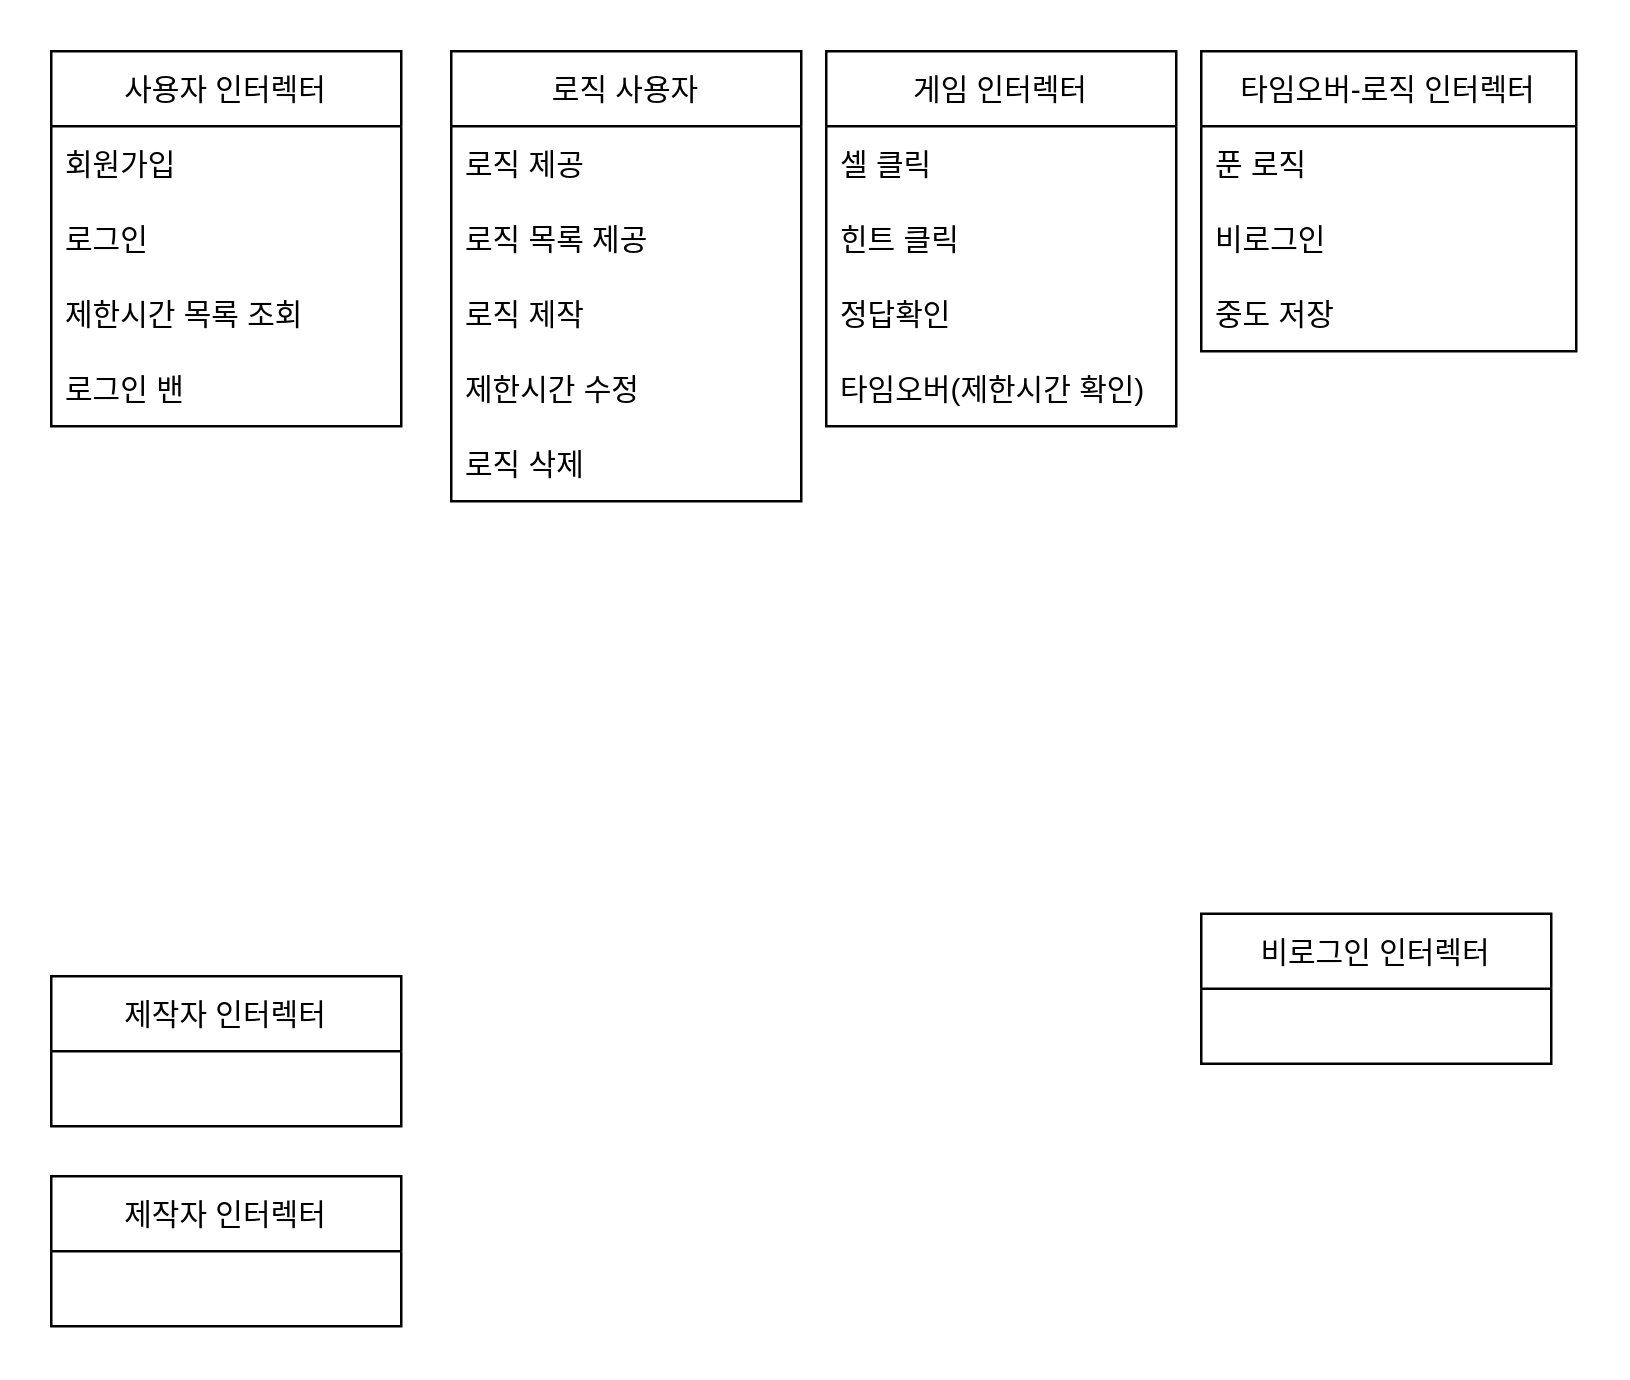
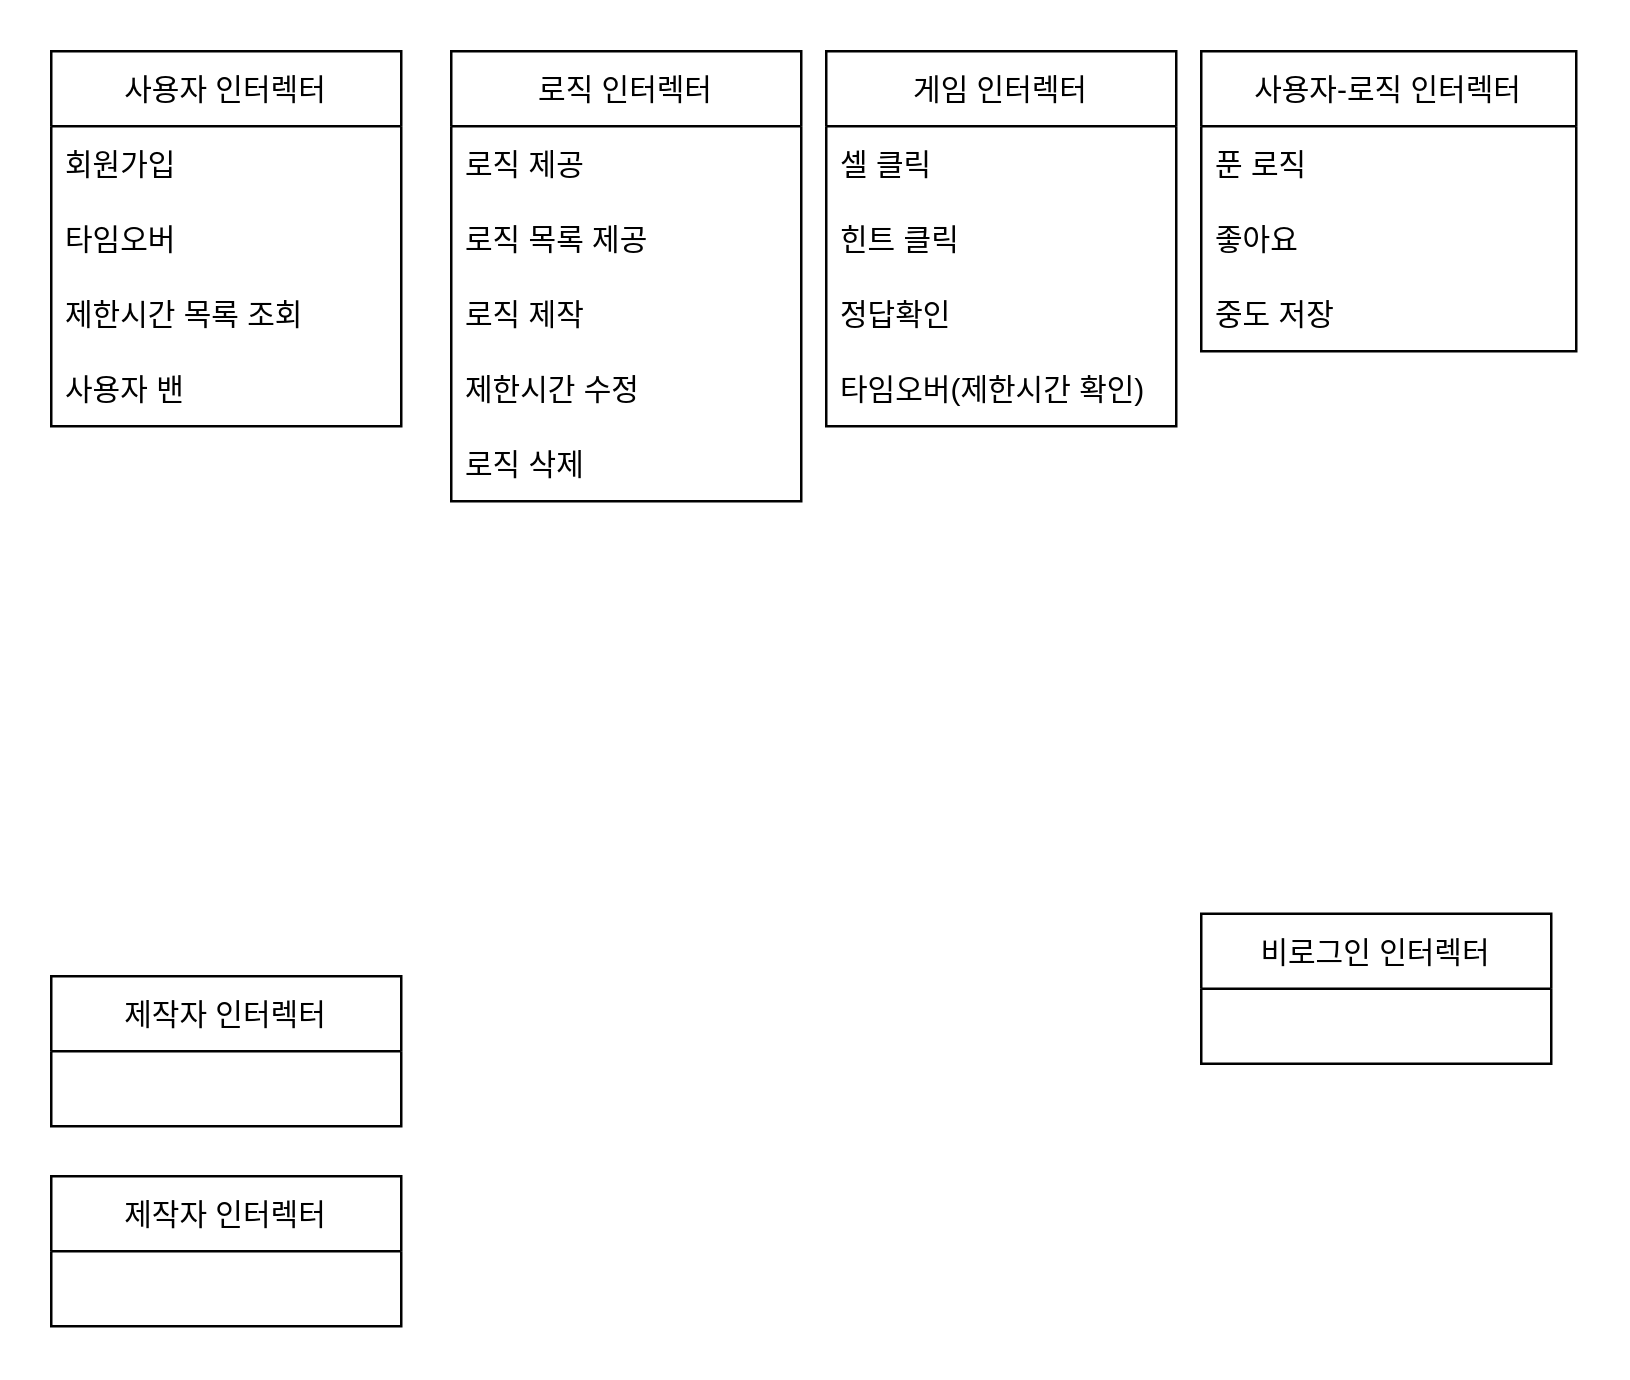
- <mxCell id="7" value="로직 사용자" style="swimlane;fontStyle=0;childLayout=stackLayout;horizontal=1;startSize=30;horizontalStack=0;resizeParent=1;resizeParentMax=0;resizeLast=0;collapsible=1;marginBottom=0;" parent="1" vertex="1"><mxGeometry x="180" y="20" width="140" height="180" as="geometry"><mxRectangle x="580" y="100" width="100" height="30" as="alternateBounds" /></mxGeometry></mxCell>
+ <mxCell id="7" value="로직 인터렉터" style="swimlane;fontStyle=0;childLayout=stackLayout;horizontal=1;startSize=30;horizontalStack=0;resizeParent=1;resizeParentMax=0;resizeLast=0;collapsible=1;marginBottom=0;" parent="1" vertex="1"><mxGeometry x="180" y="20" width="140" height="180" as="geometry"><mxRectangle x="580" y="100" width="100" height="30" as="alternateBounds" /></mxGeometry></mxCell>
- <mxCell id="18" value="타임오버-로직 인터렉터" style="swimlane;fontStyle=0;childLayout=stackLayout;horizontal=1;startSize=30;horizontalStack=0;resizeParent=1;resizeParentMax=0;resizeLast=0;collapsible=1;marginBottom=0;" parent="1" vertex="1"><mxGeometry x="480" y="20" width="150" height="120" as="geometry"><mxRectangle x="580" y="100" width="100" height="30" as="alternateBounds" /></mxGeometry></mxCell>
+ <mxCell id="18" value="사용자-로직 인터렉터" style="swimlane;fontStyle=0;childLayout=stackLayout;horizontal=1;startSize=30;horizontalStack=0;resizeParent=1;resizeParentMax=0;resizeLast=0;collapsible=1;marginBottom=0;" parent="1" vertex="1"><mxGeometry x="480" y="20" width="150" height="120" as="geometry"><mxRectangle x="580" y="100" width="100" height="30" as="alternateBounds" /></mxGeometry></mxCell>
- <mxCell id="4" value="로그인" style="text;strokeColor=none;fillColor=none;align=left;verticalAlign=middle;spacingLeft=4;spacingRight=4;overflow=hidden;points=[[0,0.5],[1,0.5]];portConstraint=eastwest;rotatable=0;" parent="2" vertex="1"><mxGeometry y="60" width="140" height="30" as="geometry" /></mxCell>
+ <mxCell id="4" value="타임오버" style="text;strokeColor=none;fillColor=none;align=left;verticalAlign=middle;spacingLeft=4;spacingRight=4;overflow=hidden;points=[[0,0.5],[1,0.5]];portConstraint=eastwest;rotatable=0;" parent="2" vertex="1"><mxGeometry y="60" width="140" height="30" as="geometry" /></mxCell>
- <mxCell id="20" value="비로그인" style="text;strokeColor=none;fillColor=none;align=left;verticalAlign=middle;spacingLeft=4;spacingRight=4;overflow=hidden;points=[[0,0.5],[1,0.5]];portConstraint=eastwest;rotatable=0;" parent="18" vertex="1"><mxGeometry y="60" width="150" height="30" as="geometry" /></mxCell>
+ <mxCell id="20" value="좋아요" style="text;strokeColor=none;fillColor=none;align=left;verticalAlign=middle;spacingLeft=4;spacingRight=4;overflow=hidden;points=[[0,0.5],[1,0.5]];portConstraint=eastwest;rotatable=0;" parent="18" vertex="1"><mxGeometry y="60" width="150" height="30" as="geometry" /></mxCell>
- <mxCell id="6" value="로그인 밴" style="text;strokeColor=none;fillColor=none;align=left;verticalAlign=middle;spacingLeft=4;spacingRight=4;overflow=hidden;points=[[0,0.5],[1,0.5]];portConstraint=eastwest;rotatable=0;" vertex="1" parent="2"><mxGeometry y="120" width="140" height="30" as="geometry" /></mxCell>
+ <mxCell id="6" value="사용자 밴" style="text;strokeColor=none;fillColor=none;align=left;verticalAlign=middle;spacingLeft=4;spacingRight=4;overflow=hidden;points=[[0,0.5],[1,0.5]];portConstraint=eastwest;rotatable=0;" vertex="1" parent="2"><mxGeometry y="120" width="140" height="30" as="geometry" /></mxCell>
